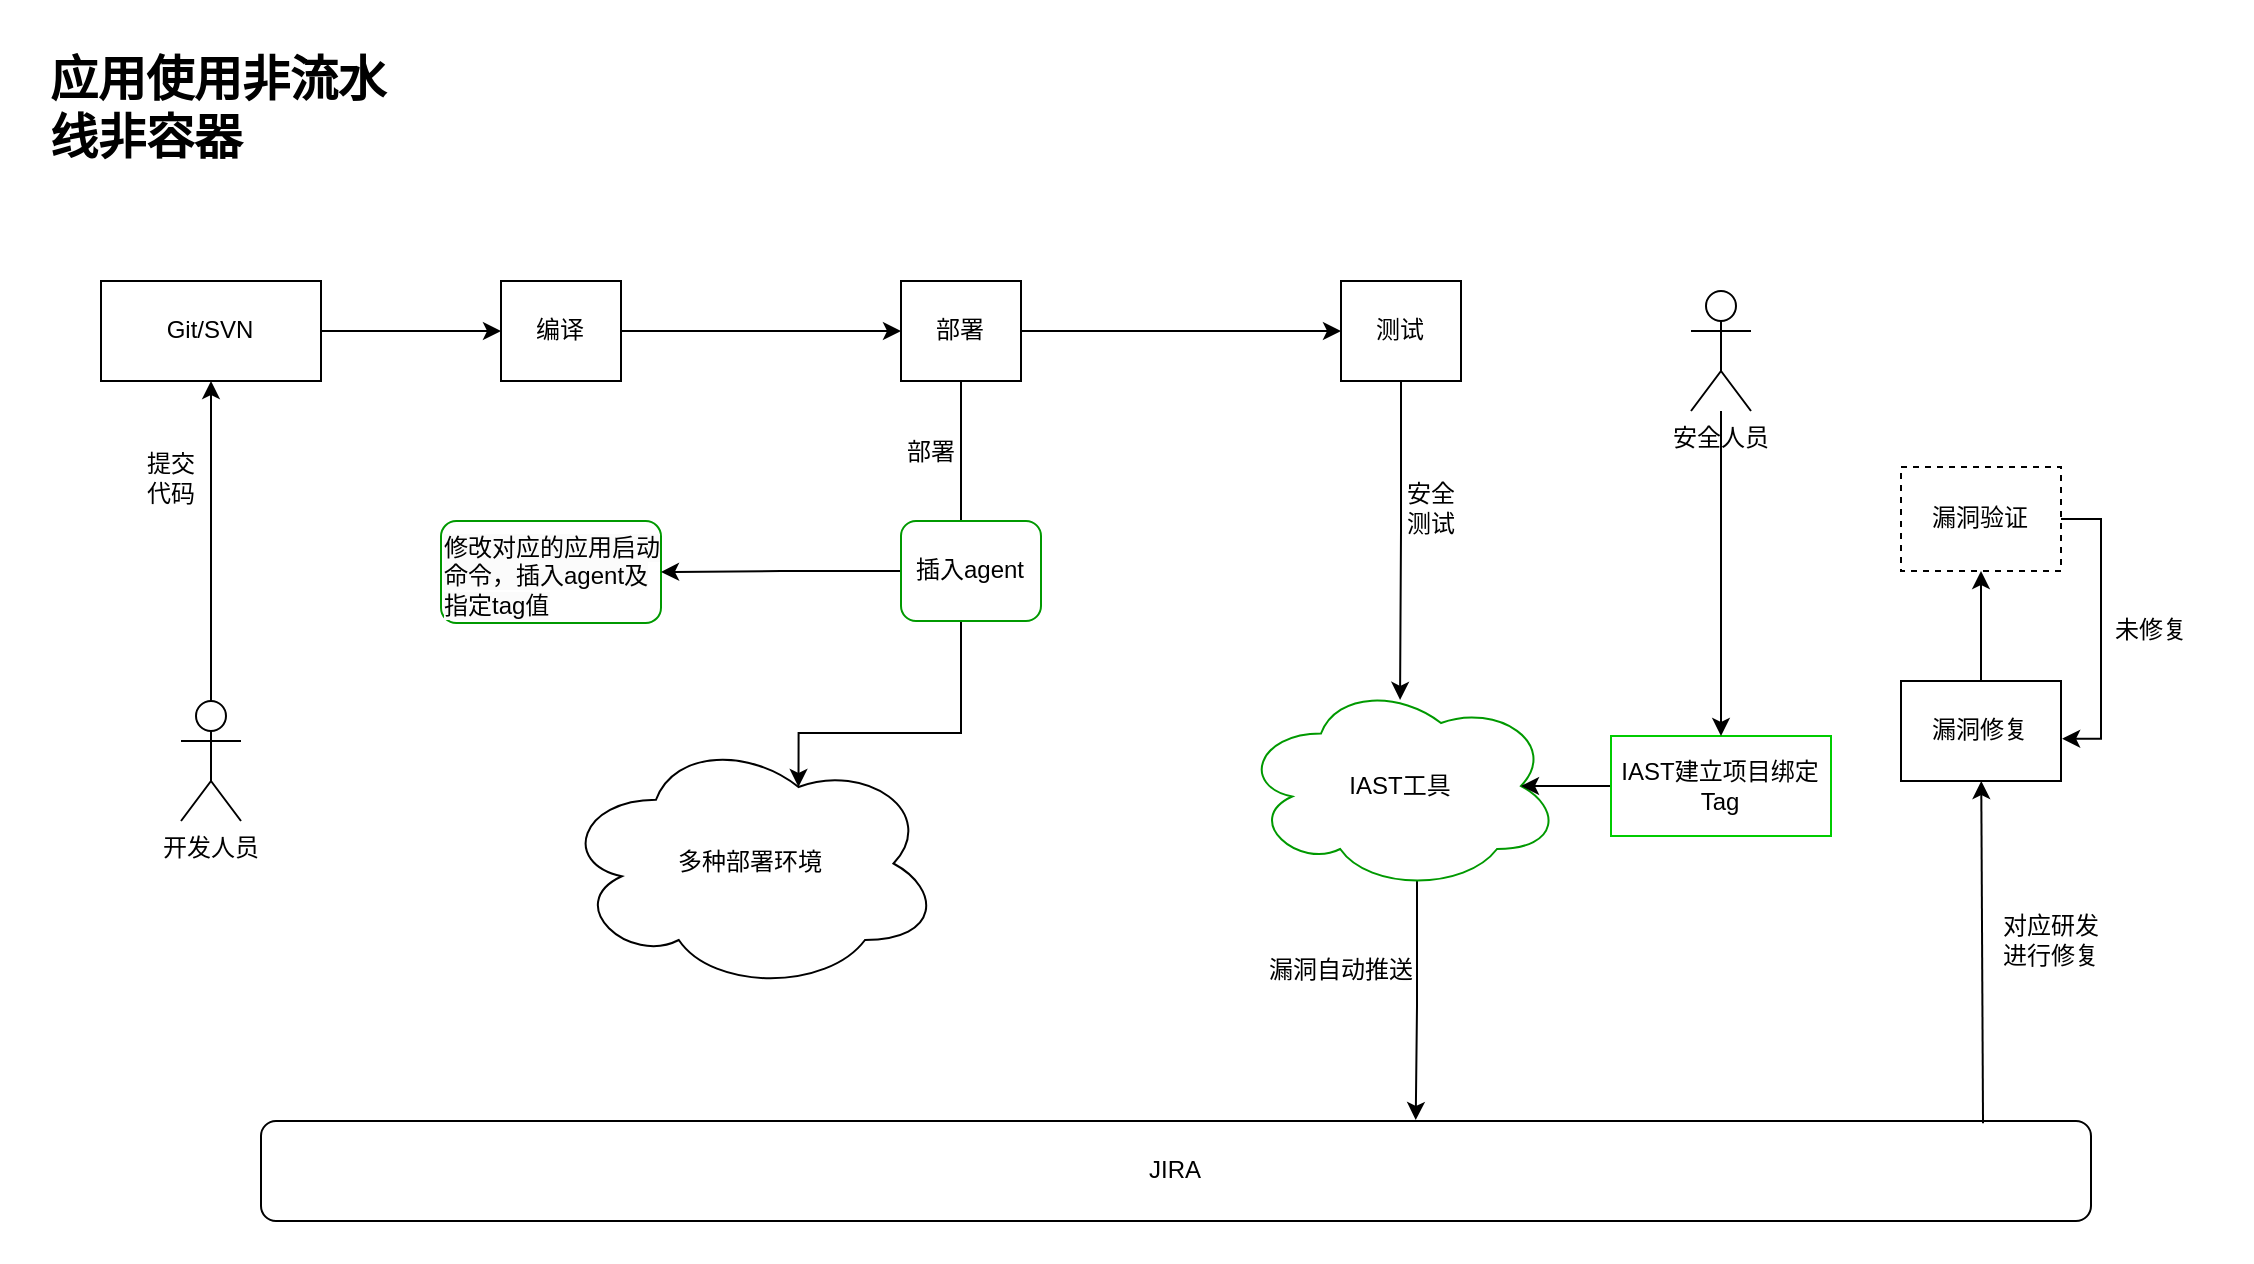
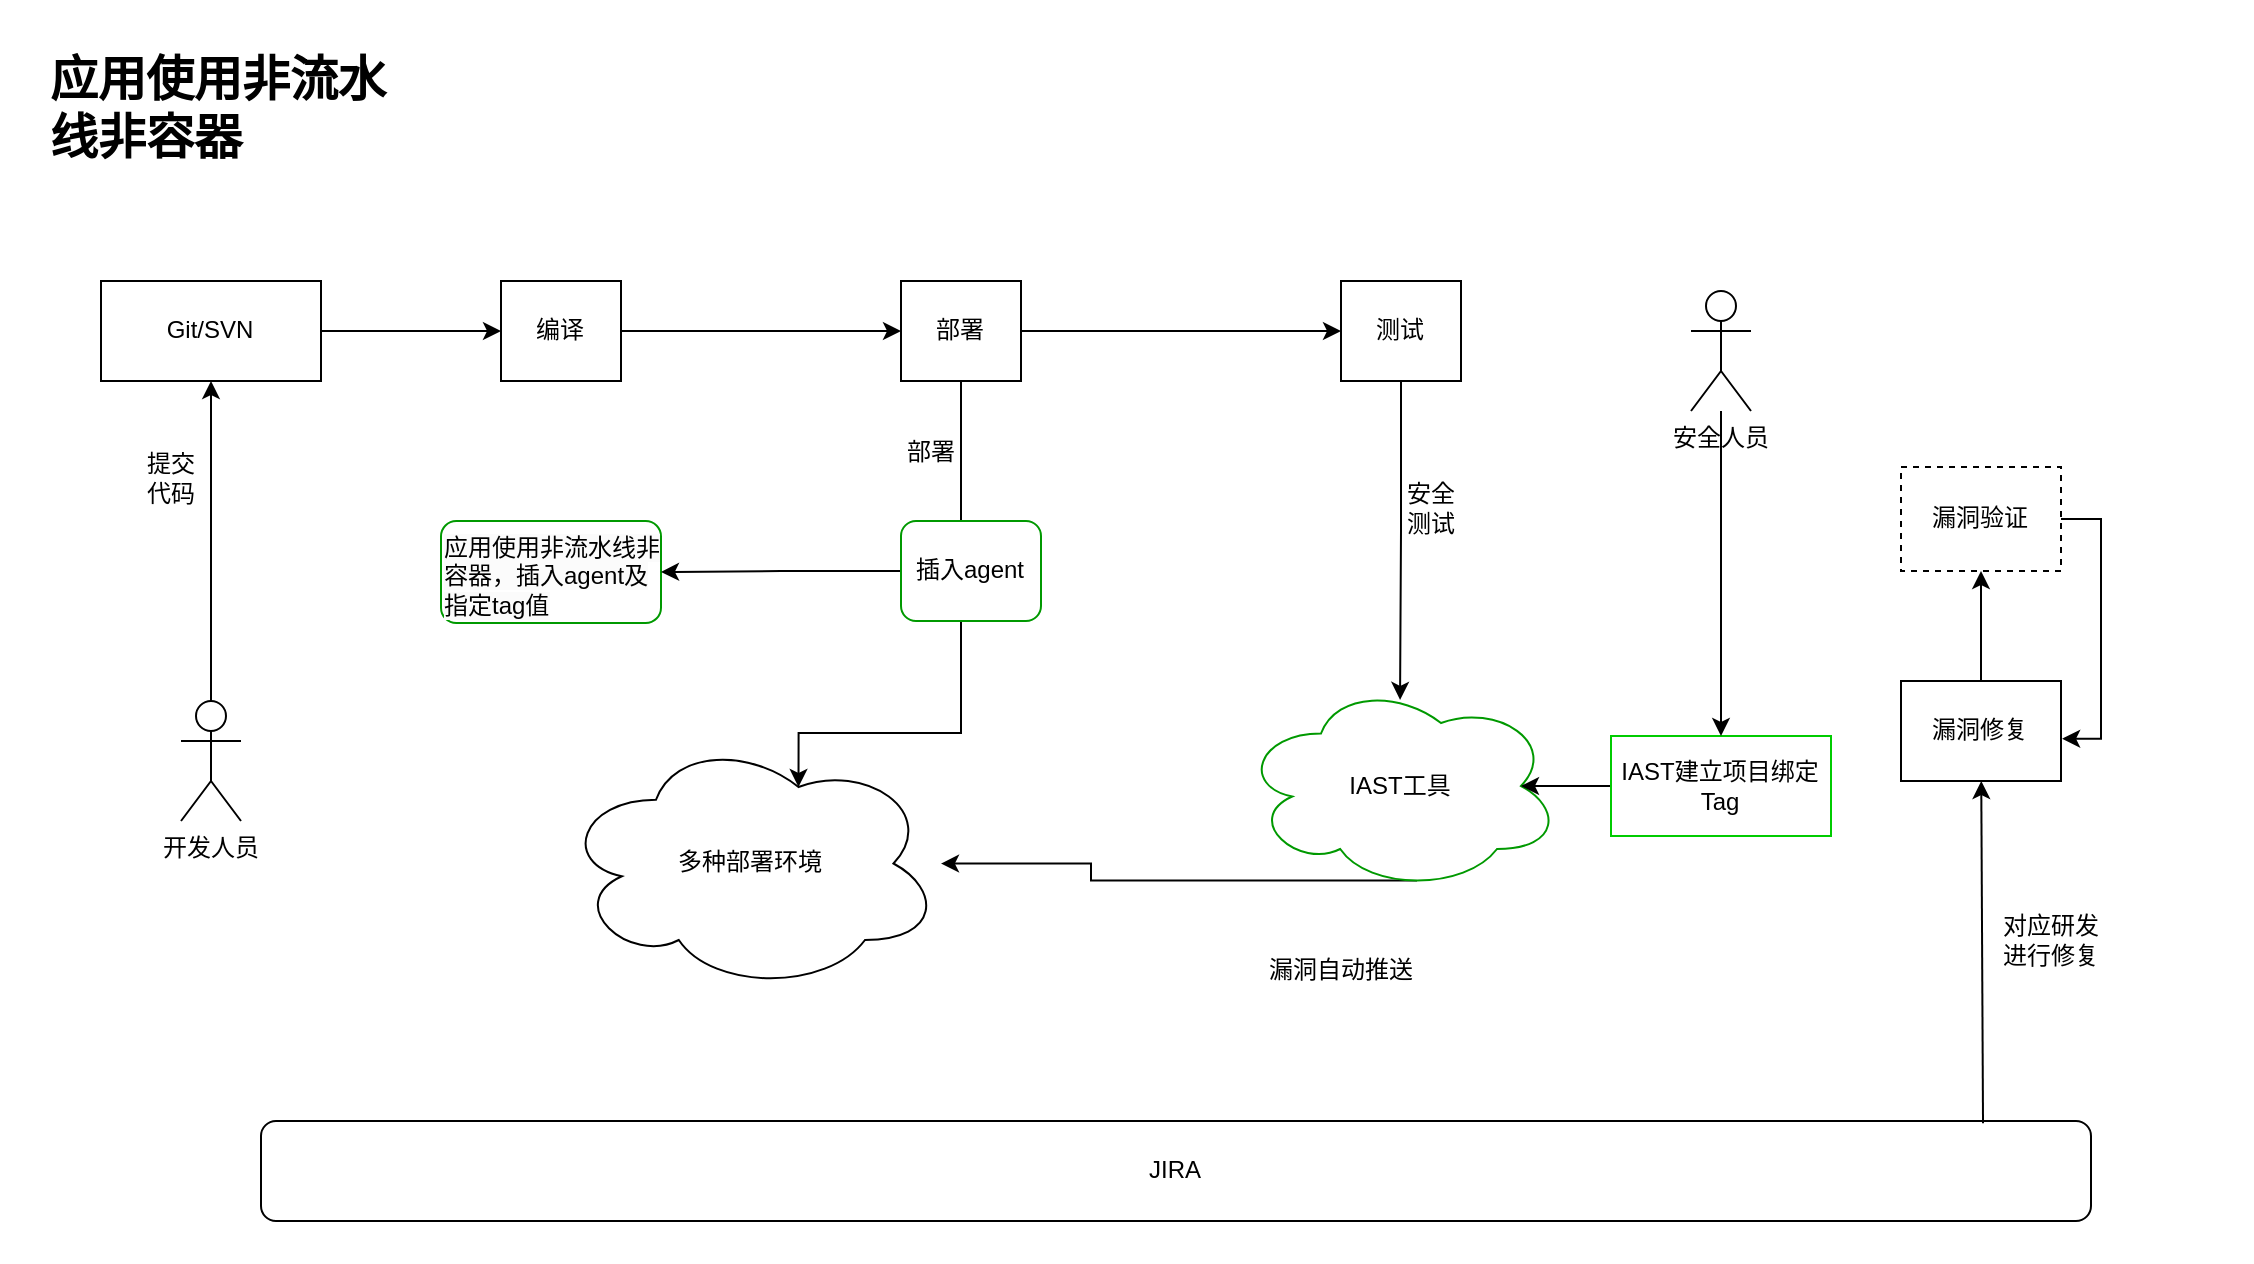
- <mxCell id="28" value="&lt;span style=&quot;color: rgb(0, 0, 0); font-family: Helvetica; font-size: 12px; font-style: normal; font-variant-ligatures: normal; font-variant-caps: normal; font-weight: 400; letter-spacing: normal; orphans: 2; text-align: center; text-indent: 0px; text-transform: none; widows: 2; word-spacing: 0px; -webkit-text-stroke-width: 0px; background-color: rgb(251, 251, 251); text-decoration-thickness: initial; text-decoration-style: initial; text-decoration-color: initial; float: none; display: inline !important;&quot;&gt;修改对应的应用启动命令，插入agent及指定tag值&lt;/span&gt;" style="text;whiteSpace=wrap;html=1;strokeColor=#009900;glass=0;rounded=1;shadow=0;" vertex="1" parent="1"><mxGeometry x="220" y="260" width="110" height="51" as="geometry" /></mxCell>
+ <mxCell id="28" value="&lt;span style=&quot;color: rgb(0, 0, 0); font-family: Helvetica; font-size: 12px; font-style: normal; font-variant-ligatures: normal; font-variant-caps: normal; font-weight: 400; letter-spacing: normal; orphans: 2; text-align: center; text-indent: 0px; text-transform: none; widows: 2; word-spacing: 0px; -webkit-text-stroke-width: 0px; background-color: rgb(251, 251, 251); text-decoration-thickness: initial; text-decoration-style: initial; text-decoration-color: initial; float: none; display: inline !important;&quot;&gt;应用使用非流水线非容器，插入agent及指定tag值&lt;/span&gt;" style="text;whiteSpace=wrap;html=1;strokeColor=#009900;glass=0;rounded=1;shadow=0;" vertex="1" parent="1"><mxGeometry x="220" y="260" width="110" height="51" as="geometry" /></mxCell>
- <mxCell id="26" value="未修复" style="text;html=1;align=center;verticalAlign=middle;resizable=0;points=[];autosize=1;strokeColor=none;fillColor=none;" vertex="1" parent="1"><mxGeometry x="1045" y="300" width="60" height="30" as="geometry" /></mxCell>
- <mxCell id="17" style="edgeStyle=orthogonalEdgeStyle;rounded=0;orthogonalLoop=1;jettySize=auto;html=1;exitX=0.55;exitY=0.95;exitDx=0;exitDy=0;exitPerimeter=0;entryX=0.631;entryY=-0.01;entryDx=0;entryDy=0;entryPerimeter=0;" edge="1" parent="1" source="18" target="27"><mxGeometry relative="1" as="geometry" /></mxCell>
+ <mxCell id="17" style="edgeStyle=orthogonalEdgeStyle;rounded=0;orthogonalLoop=1;jettySize=auto;html=1;exitX=0.55;exitY=0.95;exitDx=0;exitDy=0;exitPerimeter=0;" edge="1" parent="1" source="18" target="15"><mxGeometry relative="1" as="geometry" /></mxCell>
